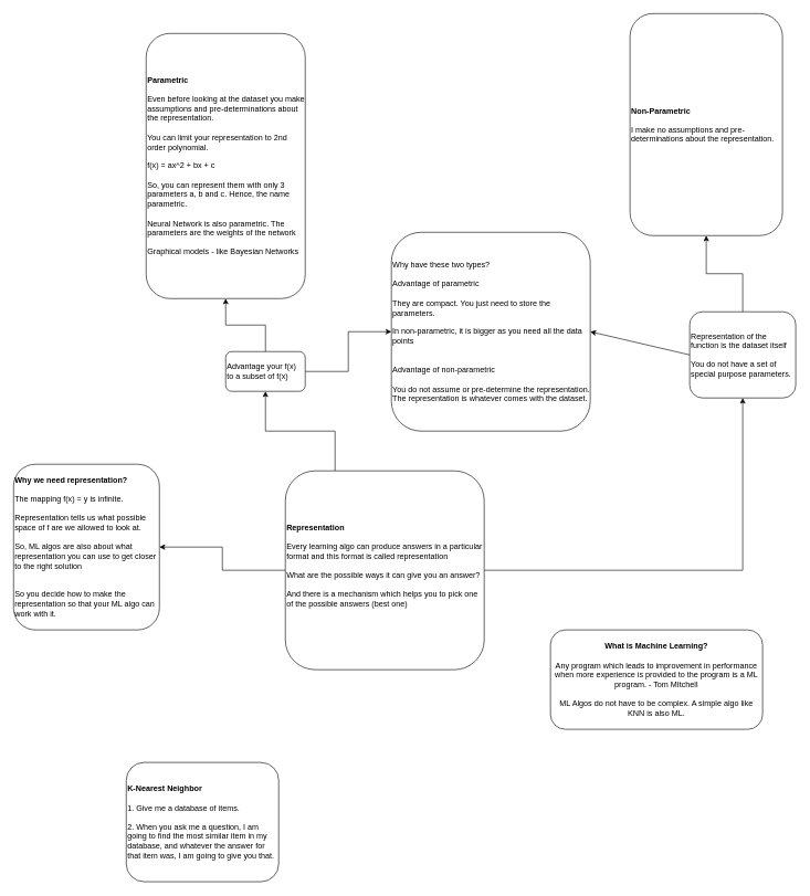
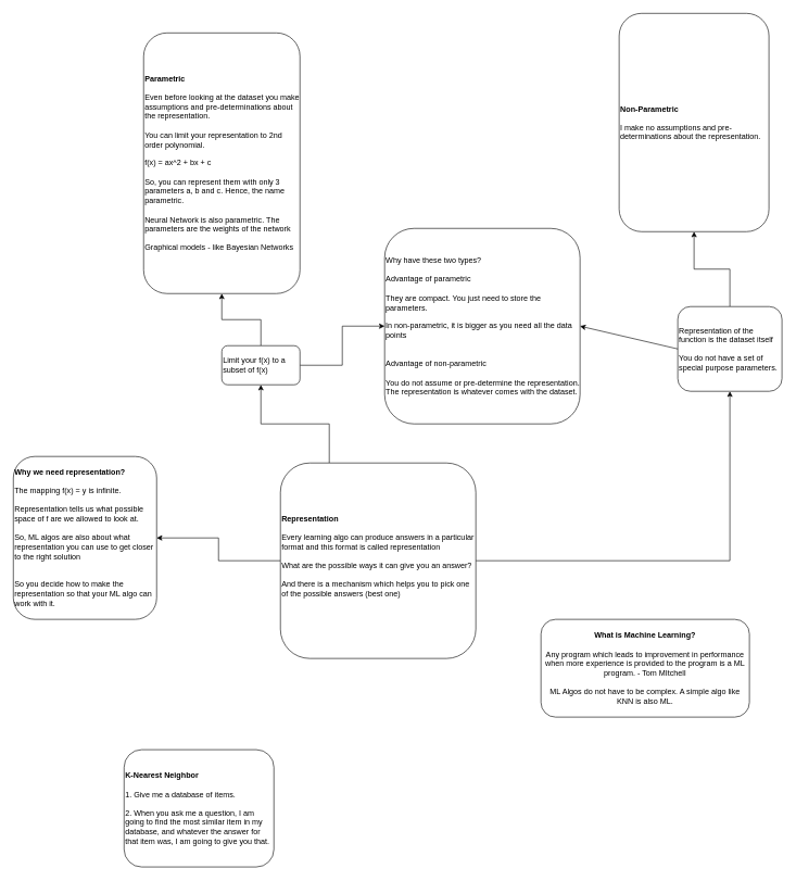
- <mxCell id="11" value="Advantage your f(x) to a subset of f(x)" style="whiteSpace=wrap;html=1;align=left;rounded=1;" vertex="1" parent="1"><mxGeometry x="340" y="530" width="120" height="60" as="geometry" /></mxCell>
+ <mxCell id="11" value="Limit your f(x) to a subset of f(x)" style="whiteSpace=wrap;html=1;align=left;rounded=1;" vertex="1" parent="1"><mxGeometry x="340" y="530" width="120" height="60" as="geometry" /></mxCell>
